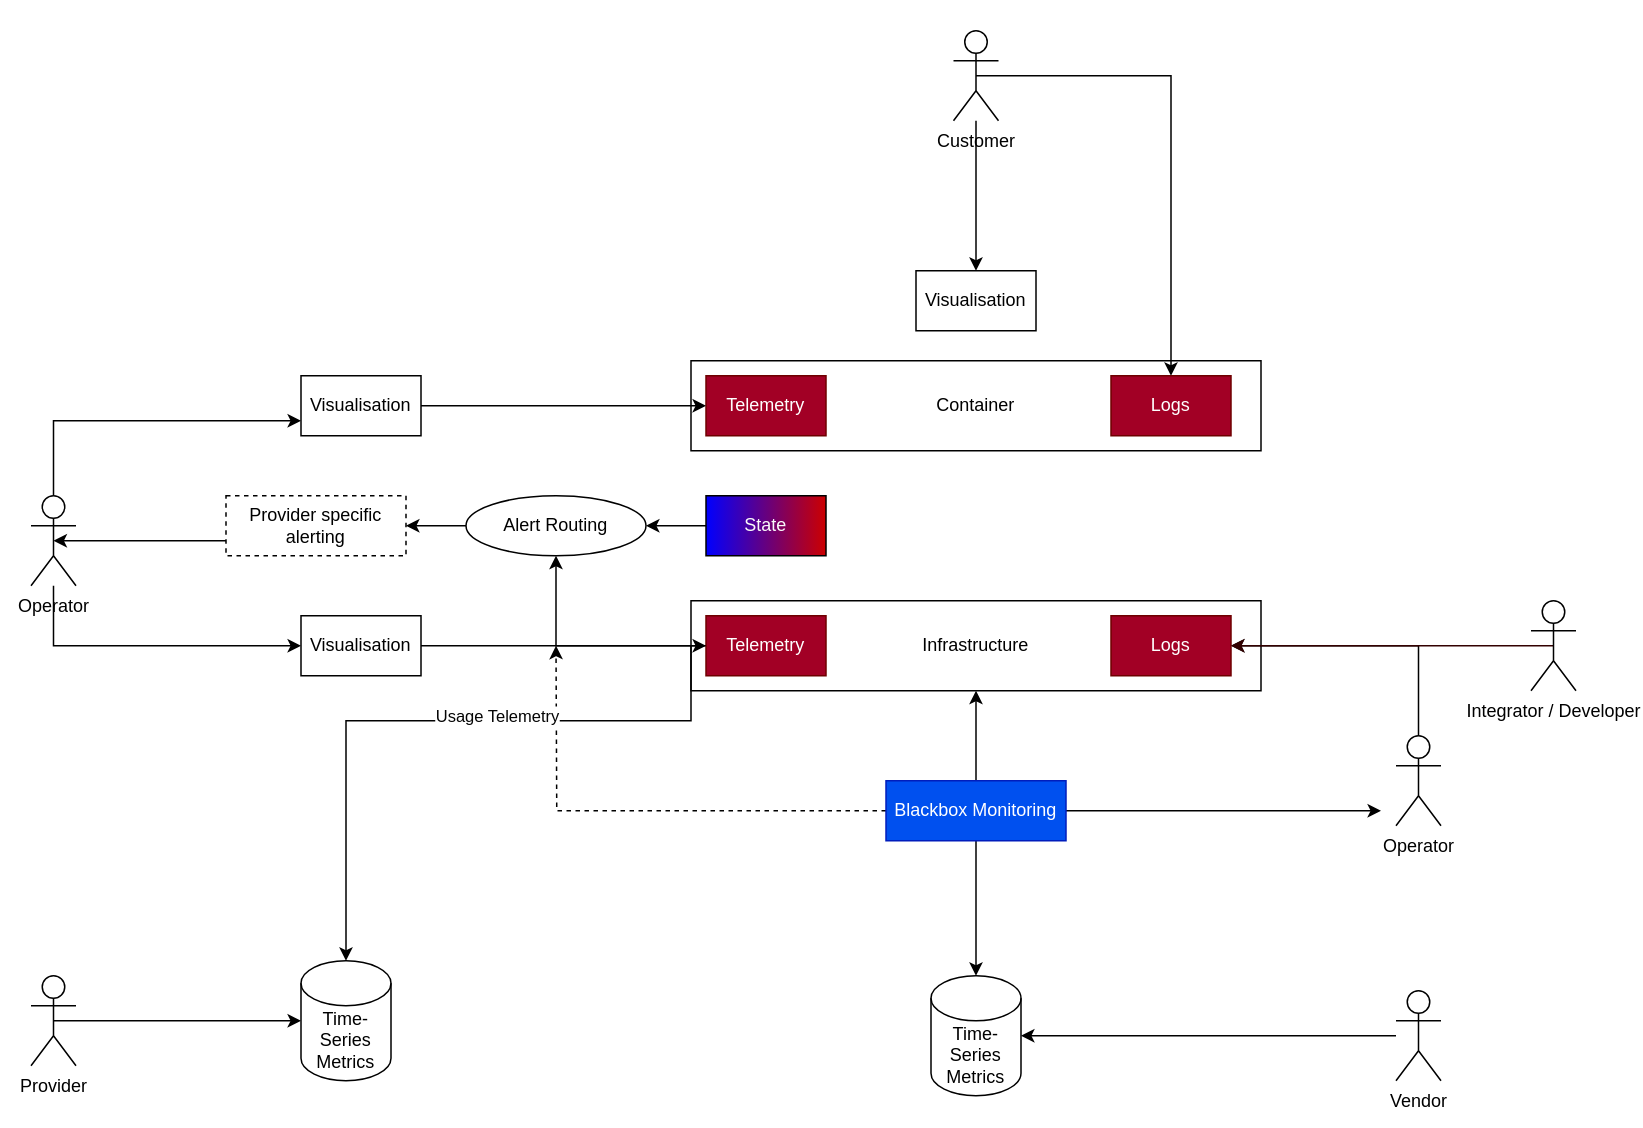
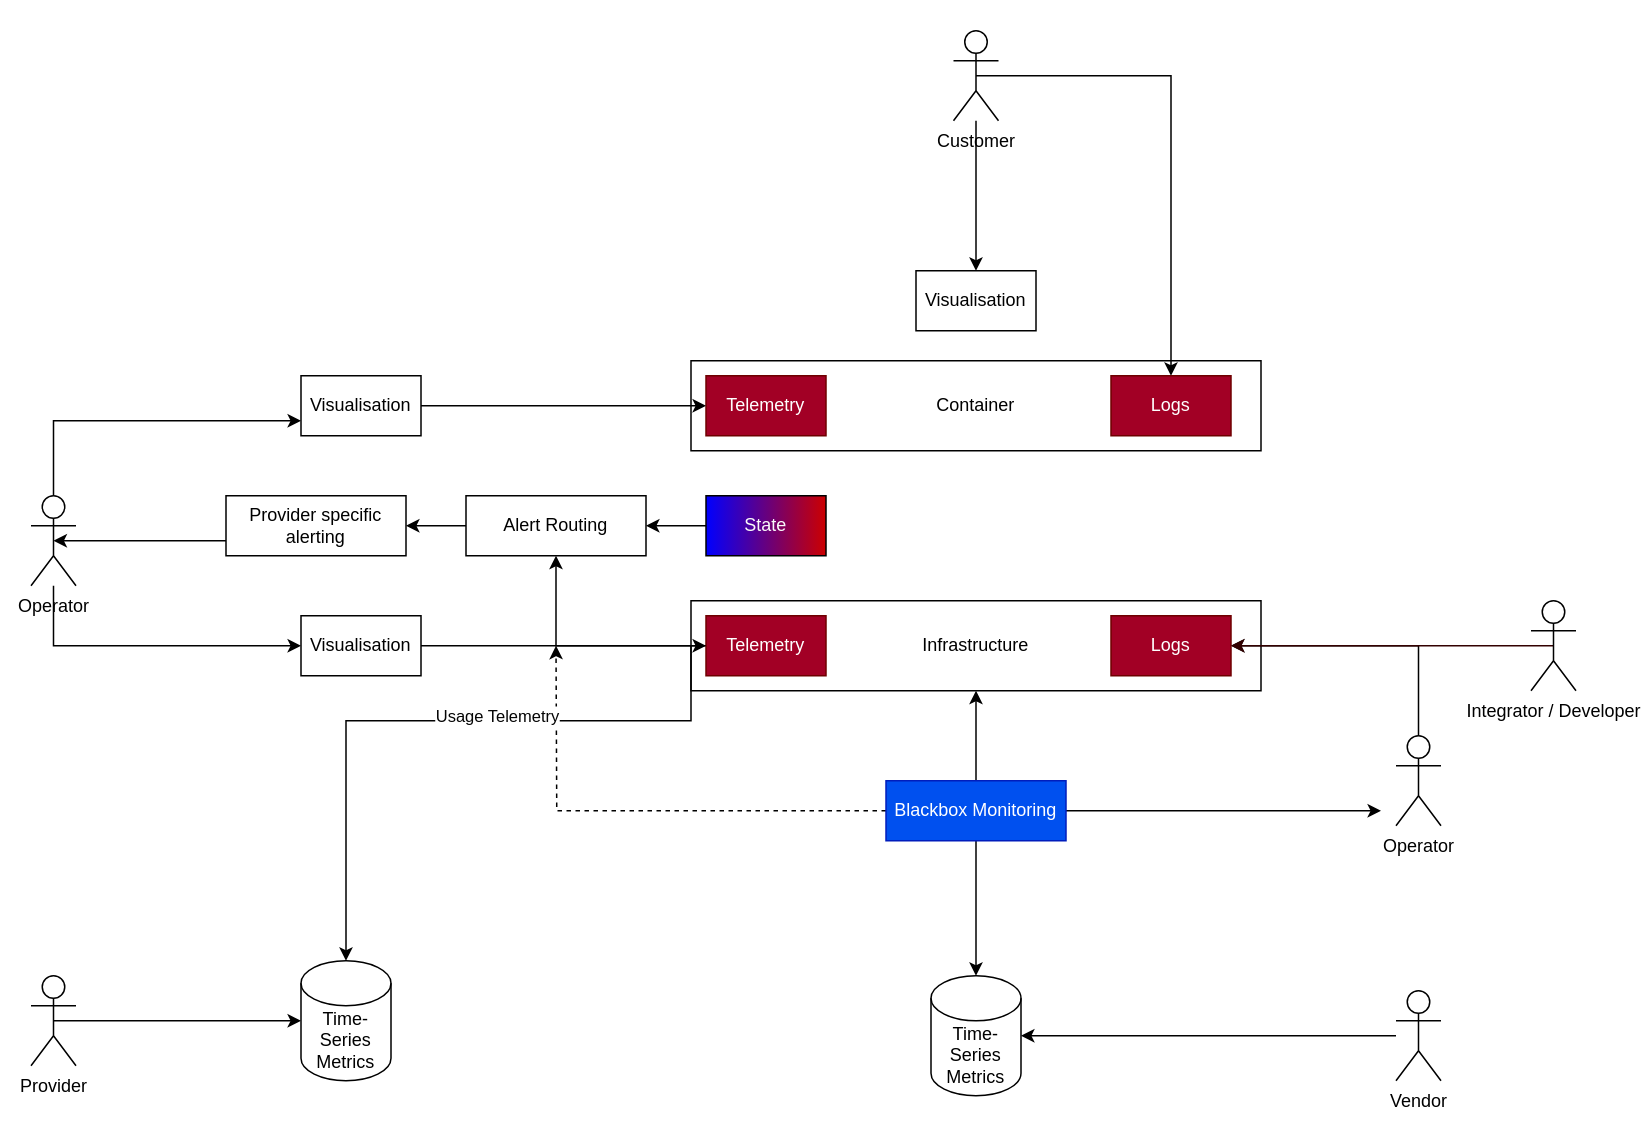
- <mxCell id="17" value="Provider specific alerting" style="rounded=0;whiteSpace=wrap;html=1;dashed=1;" parent="1" vertex="1"><mxGeometry x="150" y="330" width="120" height="40" as="geometry" /></mxCell>
+ <mxCell id="17" value="Provider specific alerting" style="rounded=0;whiteSpace=wrap;html=1;" parent="1" vertex="1"><mxGeometry x="150" y="330" width="120" height="40" as="geometry" /></mxCell>
- <mxCell id="16" value="Alert Routing" style="ellipse;whiteSpace=wrap;html=1;" parent="1" vertex="1"><mxGeometry x="310" y="330" width="120" height="40" as="geometry" /></mxCell>
+ <mxCell id="16" value="Alert Routing" style="rounded=0;whiteSpace=wrap;html=1;" parent="1" vertex="1"><mxGeometry x="310" y="330" width="120" height="40" as="geometry" /></mxCell>
